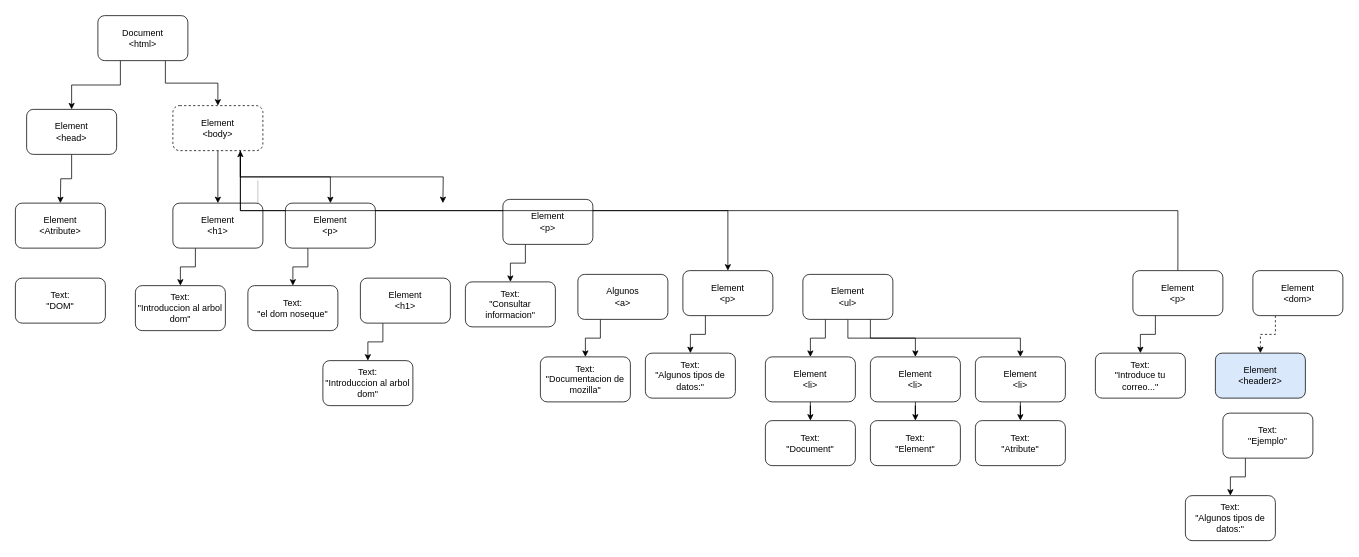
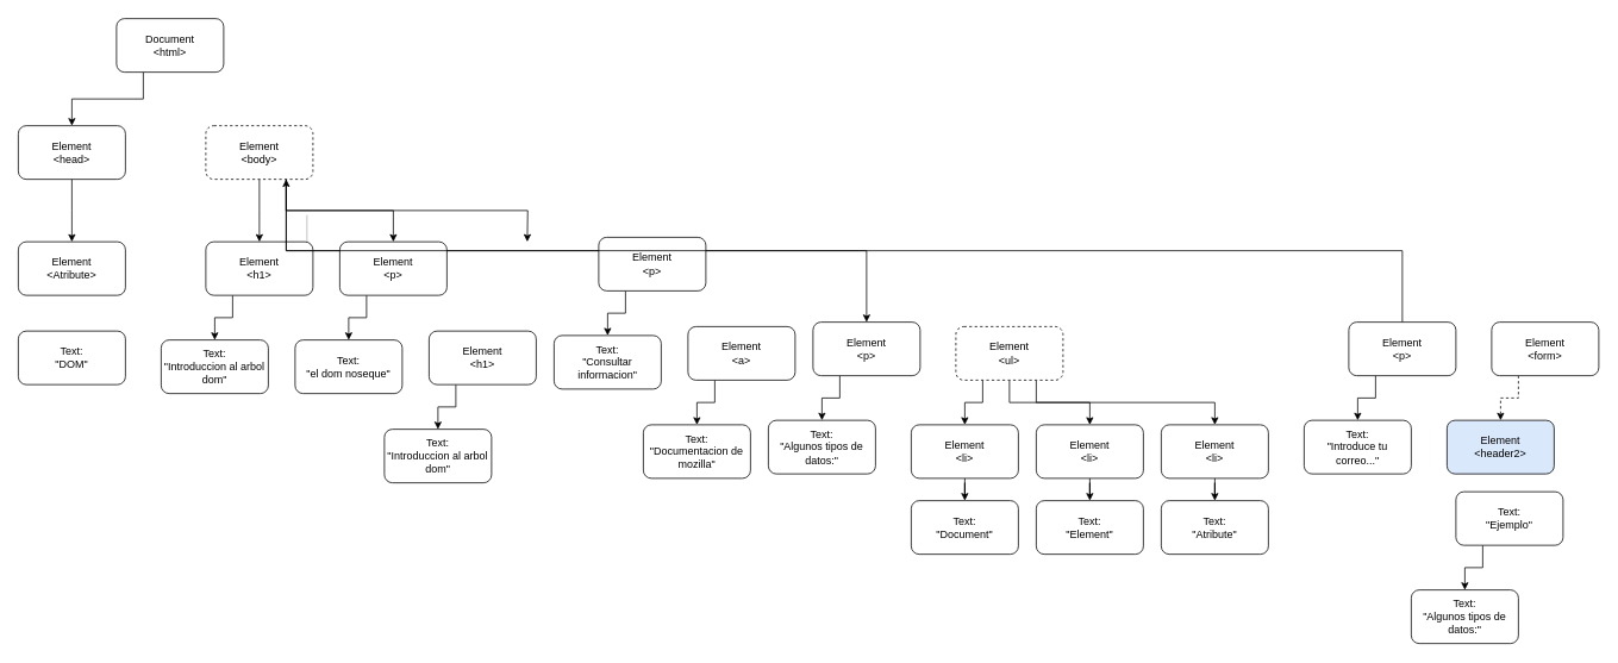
- <mxCell id="7" style="edgeStyle=orthogonalEdgeStyle;rounded=0;orthogonalLoop=1;jettySize=auto;html=1;exitX=0.75;exitY=1;exitDx=0;exitDy=0;entryX=0.5;entryY=0;entryDx=0;entryDy=0;" edge="1" parent="1" source="8" target="16"><mxGeometry relative="1" as="geometry" /></mxCell>
- <mxCell id="5" value="&lt;div&gt;Element&lt;/div&gt;&lt;div&gt;&amp;lt;head&amp;gt;&lt;br&gt;&lt;/div&gt;" style="rounded=1;whiteSpace=wrap;html=1;" vertex="1" parent="1"><mxGeometry x="35" y="145" width="120" height="60" as="geometry" /></mxCell>
+ <mxCell id="5" value="&lt;div&gt;Element&lt;/div&gt;&lt;div&gt;&amp;lt;head&amp;gt;&lt;br&gt;&lt;/div&gt;" style="rounded=1;whiteSpace=wrap;html=1;" vertex="1" parent="1"><mxGeometry x="20" y="140" width="120" height="60" as="geometry" /></mxCell>
- <mxCell id="51" value="&lt;div&gt;Element&lt;/div&gt;&amp;lt;dom&amp;gt;" style="rounded=1;whiteSpace=wrap;html=1;" vertex="1" parent="1"><mxGeometry x="1670" y="360" width="120" height="60" as="geometry" /></mxCell>
+ <mxCell id="51" value="&lt;div&gt;Element&lt;/div&gt;&amp;lt;form&amp;gt;" style="rounded=1;whiteSpace=wrap;html=1;" vertex="1" parent="1"><mxGeometry x="1670" y="360" width="120" height="60" as="geometry" /></mxCell>
- <mxCell id="28" value="&lt;div&gt;Algunos&lt;/div&gt;&amp;lt;a&amp;gt;" style="rounded=1;whiteSpace=wrap;html=1;" vertex="1" parent="1"><mxGeometry x="770" y="365" width="120" height="60" as="geometry" /></mxCell>
+ <mxCell id="28" value="&lt;div&gt;Element&lt;/div&gt;&amp;lt;a&amp;gt;" style="rounded=1;whiteSpace=wrap;html=1;" vertex="1" parent="1"><mxGeometry x="770" y="365" width="120" height="60" as="geometry" /></mxCell>
- <mxCell id="36" value="&lt;div&gt;Element&lt;/div&gt;&amp;lt;ul&amp;gt;" style="rounded=1;whiteSpace=wrap;html=1;" vertex="1" parent="1"><mxGeometry x="1070" y="365" width="120" height="60" as="geometry" /></mxCell>
+ <mxCell id="36" value="&lt;div&gt;Element&lt;/div&gt;&amp;lt;ul&amp;gt;" style="rounded=1;whiteSpace=wrap;html=1;dashed=1;" vertex="1" parent="1"><mxGeometry x="1070" y="365" width="120" height="60" as="geometry" /></mxCell>
